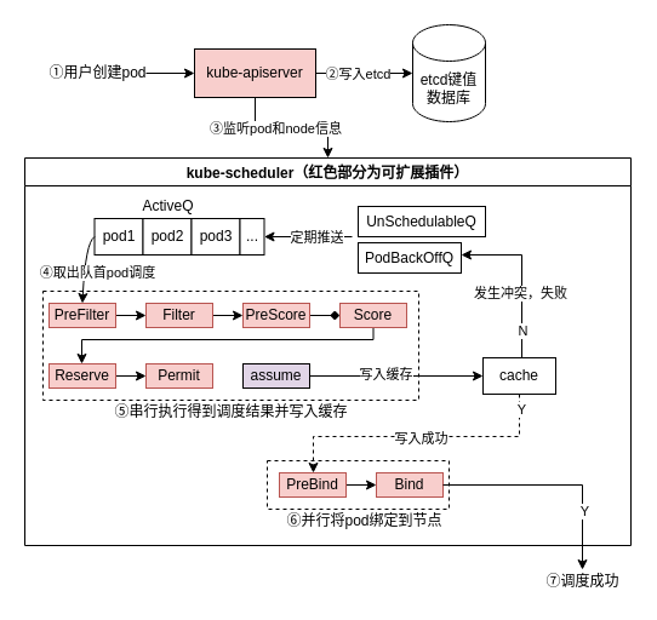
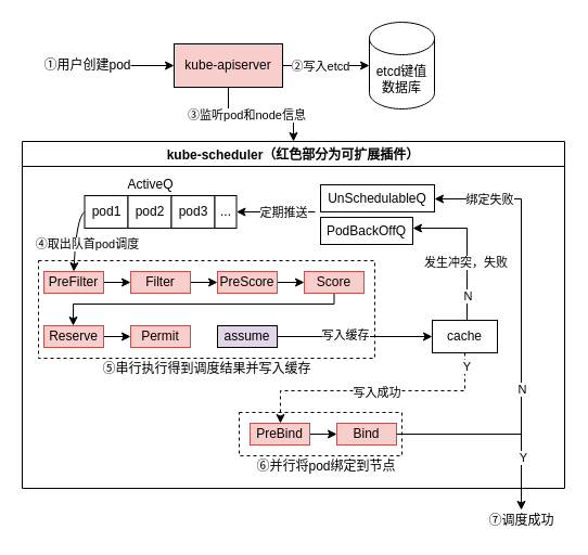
+ <mxCell id="29" style="edgeStyle=orthogonalEdgeStyle;rounded=0;orthogonalLoop=1;jettySize=auto;html=1;" edge="1" parent="10" source="32" target="40"><mxGeometry relative="1" as="geometry"><Array as="points"><mxPoint x="460" y="270" /><mxPoint x="460" y="53" /></Array></mxGeometry></mxCell>
+ <mxCell id="30" value="绑定失败" style="edgeLabel;html=1;align=center;verticalAlign=middle;resizable=0;points=[];" vertex="1" connectable="0" parent="29"><mxGeometry x="-0.044" y="-1" relative="1" as="geometry"><mxPoint x="-31" y="-135" as="offset" /></mxGeometry></mxCell>
+ <mxCell id="31" value="N" style="edgeLabel;html=1;align=center;verticalAlign=middle;resizable=0;points=[];" vertex="1" connectable="0" parent="29"><mxGeometry x="-0.24" relative="1" as="geometry"><mxPoint as="offset" /></mxGeometry></mxCell>
- <mxCell id="20" style="edgeStyle=orthogonalEdgeStyle;rounded=0;orthogonalLoop=1;jettySize=auto;html=1;endArrow=diamond;" edge="1" parent="10" source="21" target="23"><mxGeometry relative="1" as="geometry" /></mxCell>
+ <mxCell id="20" style="edgeStyle=orthogonalEdgeStyle;rounded=0;orthogonalLoop=1;jettySize=auto;html=1;" edge="1" parent="10" source="21" target="23"><mxGeometry relative="1" as="geometry" /></mxCell>
